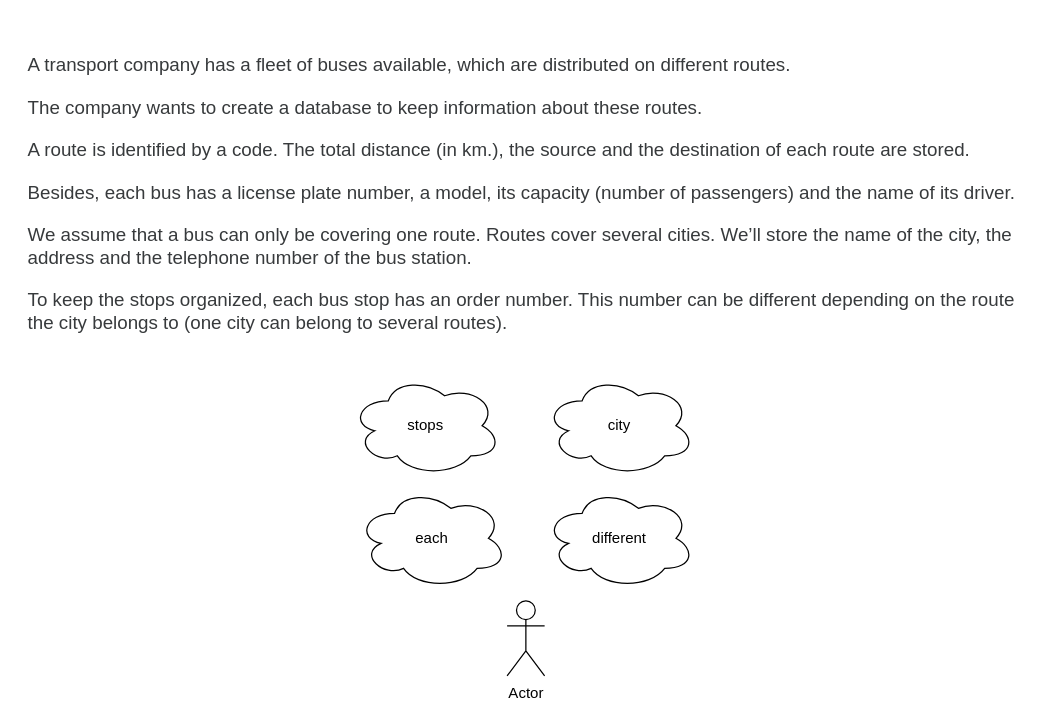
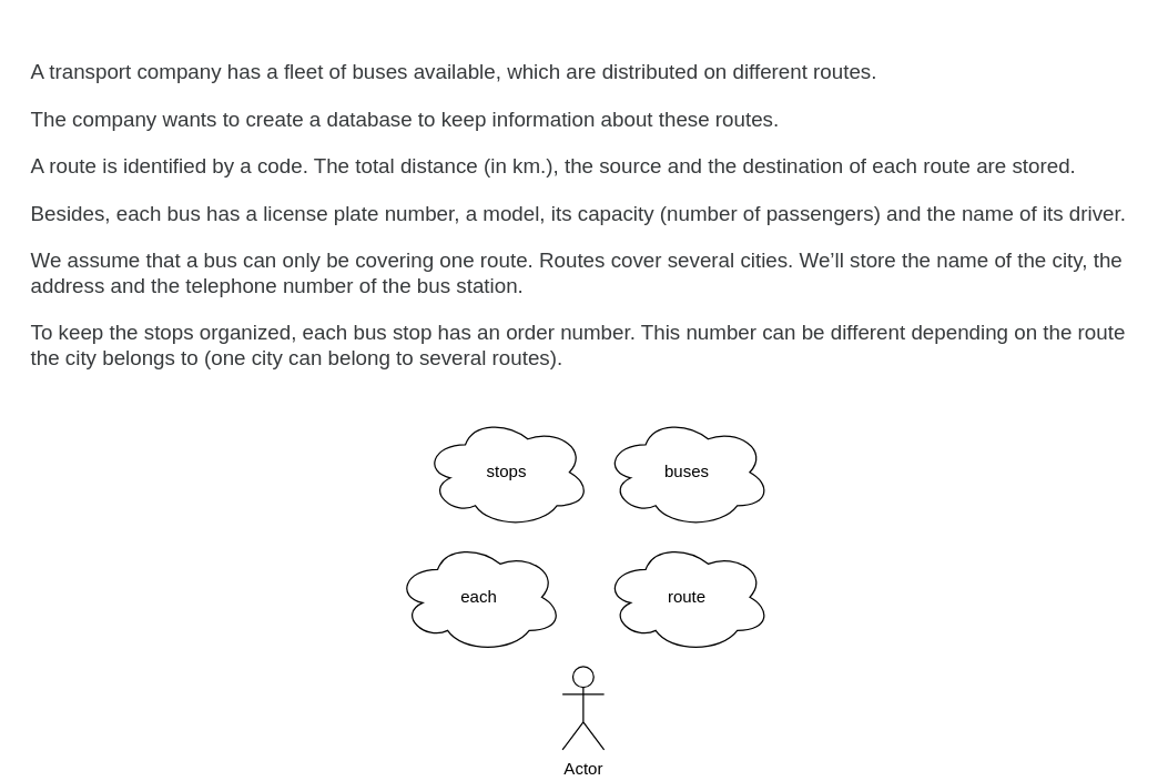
- <mxCell id="6" value="stops" style="ellipse;shape=cloud;whiteSpace=wrap;html=1;" vertex="1" parent="1"><mxGeometry x="280" y="300" width="120" height="80" as="geometry" /></mxCell>
+ <mxCell id="6" value="stops" style="ellipse;shape=cloud;whiteSpace=wrap;html=1;" vertex="1" parent="1"><mxGeometry x="305" y="300" width="120" height="80" as="geometry" /></mxCell>
- <mxCell id="7" value="city" style="ellipse;shape=cloud;whiteSpace=wrap;html=1;" vertex="1" parent="1"><mxGeometry x="435" y="300" width="120" height="80" as="geometry" /></mxCell>
+ <mxCell id="7" value="buses" style="ellipse;shape=cloud;whiteSpace=wrap;html=1;" vertex="1" parent="1"><mxGeometry x="435" y="300" width="120" height="80" as="geometry" /></mxCell>
- <mxCell id="4" value="different" style="ellipse;shape=cloud;whiteSpace=wrap;html=1;" vertex="1" parent="1"><mxGeometry x="435" y="390" width="120" height="80" as="geometry" /></mxCell>
+ <mxCell id="4" value="route" style="ellipse;shape=cloud;whiteSpace=wrap;html=1;" vertex="1" parent="1"><mxGeometry x="435" y="390" width="120" height="80" as="geometry" /></mxCell>
